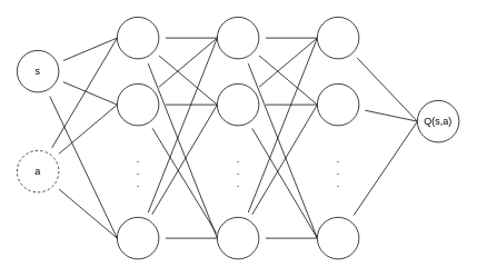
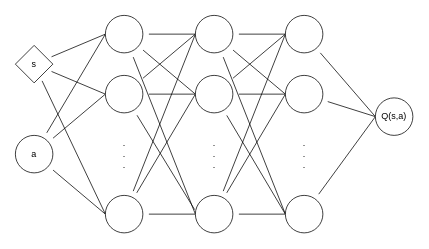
- <mxCell id="5" value="s" style="ellipse;whiteSpace=wrap;html=1;aspect=fixed;hachureGap=4;" vertex="1" parent="1"><mxGeometry x="20" y="60" width="50" height="50" as="geometry" /></mxCell>
+ <mxCell id="5" value="s" style="rhombus;whiteSpace=wrap;html=1;aspect=fixed;hachureGap=4;" vertex="1" parent="1"><mxGeometry x="20" y="60" width="50" height="50" as="geometry" /></mxCell>
- <mxCell id="40" value="Q(s,a)" style="ellipse;whiteSpace=wrap;html=1;aspect=fixed;hachureGap=4;" vertex="1" parent="1"><mxGeometry x="500" y="120" width="50" height="50" as="geometry" /></mxCell>
+ <mxCell id="40" value="Q(s,a)" style="ellipse;whiteSpace=wrap;html=1;aspect=fixed;hachureGap=4;" vertex="1" parent="1"><mxGeometry x="500" y="130" width="50" height="50" as="geometry" /></mxCell>
- <mxCell id="9" value="a" style="ellipse;whiteSpace=wrap;html=1;aspect=fixed;hachureGap=4;dashed=1;" vertex="1" parent="1"><mxGeometry x="20" y="180" width="50" height="50" as="geometry" /></mxCell>
+ <mxCell id="9" value="a" style="ellipse;whiteSpace=wrap;html=1;aspect=fixed;hachureGap=4;" vertex="1" parent="1"><mxGeometry x="20" y="180" width="50" height="50" as="geometry" /></mxCell>
